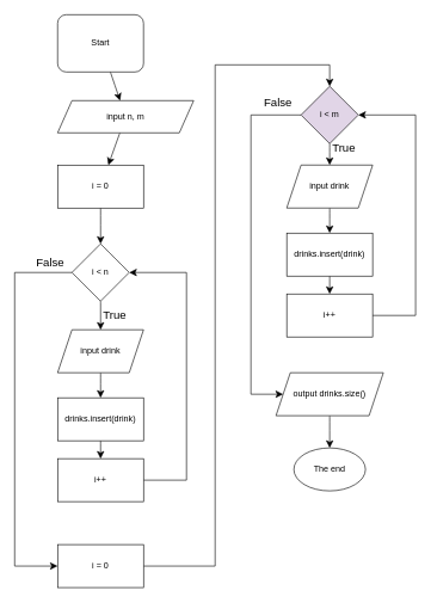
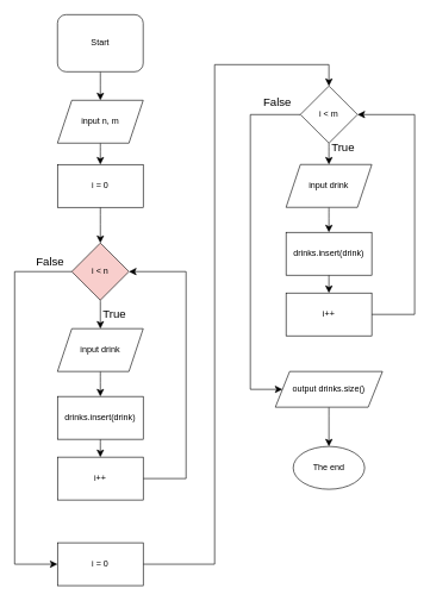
- <mxCell id="21" value="i &amp;lt; m" style="rhombus;whiteSpace=wrap;html=1;fillColor=#e1d5e7;" vertex="1" parent="1"><mxGeometry x="420" y="120" width="80" height="80" as="geometry" /></mxCell>
+ <mxCell id="21" value="i &amp;lt; m" style="rhombus;whiteSpace=wrap;html=1;" vertex="1" parent="1"><mxGeometry x="420" y="120" width="80" height="80" as="geometry" /></mxCell>
- <mxCell id="5" value="input n, m" style="shape=parallelogram;perimeter=parallelogramPerimeter;whiteSpace=wrap;html=1;fixedSize=1;" vertex="1" parent="1"><mxGeometry x="80" y="140" width="190" height="45" as="geometry" /></mxCell>
+ <mxCell id="5" value="input n, m" style="shape=parallelogram;perimeter=parallelogramPerimeter;whiteSpace=wrap;html=1;fixedSize=1;" vertex="1" parent="1"><mxGeometry x="80" y="140" width="120" height="60" as="geometry" /></mxCell>
- <mxCell id="10" value="i &amp;lt; n" style="rhombus;whiteSpace=wrap;html=1;" vertex="1" parent="1"><mxGeometry x="100" y="340" width="80" height="80" as="geometry" /></mxCell>
+ <mxCell id="10" value="i &amp;lt; n" style="rhombus;whiteSpace=wrap;html=1;fillColor=#f8cecc;" vertex="1" parent="1"><mxGeometry x="100" y="340" width="80" height="80" as="geometry" /></mxCell>
- <mxCell id="29" value="output drinks.size()" style="shape=parallelogram;perimeter=parallelogramPerimeter;whiteSpace=wrap;html=1;fixedSize=1;" vertex="1" parent="1"><mxGeometry x="385" y="520" width="150" height="60" as="geometry" /></mxCell>
+ <mxCell id="29" value="output drinks.size()" style="shape=parallelogram;perimeter=parallelogramPerimeter;whiteSpace=wrap;html=1;fixedSize=1;" vertex="1" parent="1"><mxGeometry x="385" y="520" width="150" height="50" as="geometry" /></mxCell>
